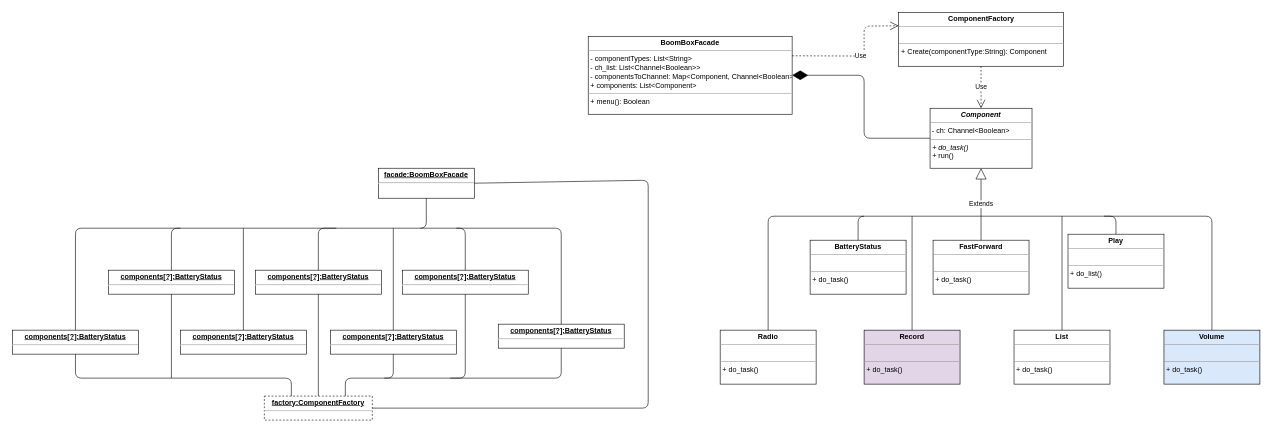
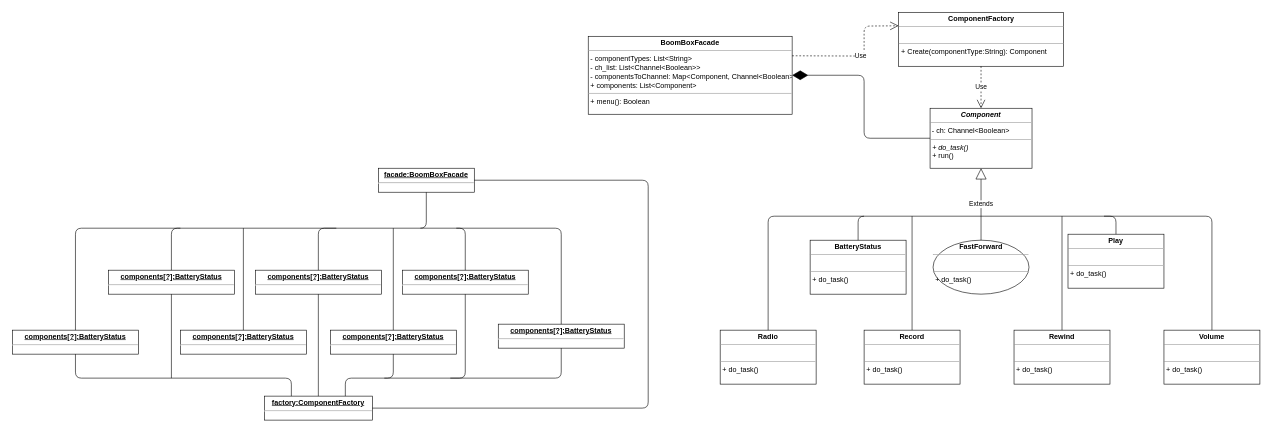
- <mxCell id="22" value="&lt;p style=&quot;margin: 0px ; margin-top: 4px ; text-align: center ; text-decoration: underline&quot;&gt;&lt;b&gt;facade:BoomBoxFacade&lt;/b&gt;&lt;/p&gt;&lt;hr&gt;" style="verticalAlign=top;align=left;overflow=fill;fontSize=12;fontFamily=Helvetica;html=1;" vertex="1" parent="1"><mxGeometry x="630" y="280" width="160" height="50" as="geometry" /></mxCell>
+ <mxCell id="22" value="&lt;p style=&quot;margin: 0px ; margin-top: 4px ; text-align: center ; text-decoration: underline&quot;&gt;&lt;b&gt;facade:BoomBoxFacade&lt;/b&gt;&lt;/p&gt;&lt;hr&gt;" style="verticalAlign=top;align=left;overflow=fill;fontSize=12;fontFamily=Helvetica;html=1;" vertex="1" parent="1"><mxGeometry x="630" y="280" width="160" height="40" as="geometry" /></mxCell>
- <mxCell id="5" value="&lt;p style=&quot;margin: 0px ; margin-top: 4px ; text-align: center&quot;&gt;&lt;b&gt;Play&lt;/b&gt;&lt;/p&gt;&lt;hr size=&quot;1&quot;&gt;&lt;p style=&quot;margin: 0px ; margin-left: 4px&quot;&gt;&lt;br&gt;&lt;/p&gt;&lt;hr size=&quot;1&quot;&gt;&lt;p style=&quot;margin: 0px ; margin-left: 4px&quot;&gt;+ do_list()&lt;/p&gt;" style="verticalAlign=top;align=left;overflow=fill;fontSize=12;fontFamily=Helvetica;html=1;" vertex="1" parent="1"><mxGeometry x="1780" y="390" width="160" height="90" as="geometry" /></mxCell>
+ <mxCell id="5" value="&lt;p style=&quot;margin: 0px ; margin-top: 4px ; text-align: center&quot;&gt;&lt;b&gt;Play&lt;/b&gt;&lt;/p&gt;&lt;hr size=&quot;1&quot;&gt;&lt;p style=&quot;margin: 0px ; margin-left: 4px&quot;&gt;&lt;br&gt;&lt;/p&gt;&lt;hr size=&quot;1&quot;&gt;&lt;p style=&quot;margin: 0px ; margin-left: 4px&quot;&gt;+ do_task()&lt;/p&gt;" style="verticalAlign=top;align=left;overflow=fill;fontSize=12;fontFamily=Helvetica;html=1;" vertex="1" parent="1"><mxGeometry x="1780" y="390" width="160" height="90" as="geometry" /></mxCell>
- <mxCell id="3" value="&lt;p style=&quot;margin: 0px ; margin-top: 4px ; text-align: center&quot;&gt;&lt;b&gt;FastForward&lt;/b&gt;&lt;/p&gt;&lt;hr size=&quot;1&quot;&gt;&lt;p style=&quot;margin: 0px ; margin-left: 4px&quot;&gt;&lt;br&gt;&lt;/p&gt;&lt;hr size=&quot;1&quot;&gt;&lt;p style=&quot;margin: 0px ; margin-left: 4px&quot;&gt;+ do_task()&lt;/p&gt;" style="verticalAlign=top;align=left;overflow=fill;fontSize=12;fontFamily=Helvetica;html=1;" vertex="1" parent="1"><mxGeometry x="1555" y="400" width="160" height="90" as="geometry" /></mxCell>
+ <mxCell id="3" value="&lt;p style=&quot;margin: 0px ; margin-top: 4px ; text-align: center&quot;&gt;&lt;b&gt;FastForward&lt;/b&gt;&lt;/p&gt;&lt;hr size=&quot;1&quot;&gt;&lt;p style=&quot;margin: 0px ; margin-left: 4px&quot;&gt;&lt;br&gt;&lt;/p&gt;&lt;hr size=&quot;1&quot;&gt;&lt;p style=&quot;margin: 0px ; margin-left: 4px&quot;&gt;+ do_task()&lt;/p&gt;" style="ellipse;verticalAlign=top;align=left;overflow=fill;fontSize=12;fontFamily=Helvetica;html=1;" vertex="1" parent="1"><mxGeometry x="1555" y="400" width="160" height="90" as="geometry" /></mxCell>
- <mxCell id="8" value="&lt;p style=&quot;margin: 0px ; margin-top: 4px ; text-align: center&quot;&gt;&lt;b&gt;List&lt;/b&gt;&lt;br&gt;&lt;/p&gt;&lt;hr size=&quot;1&quot;&gt;&lt;p style=&quot;margin: 0px ; margin-left: 4px&quot;&gt;&lt;br&gt;&lt;/p&gt;&lt;hr size=&quot;1&quot;&gt;&lt;p style=&quot;margin: 0px ; margin-left: 4px&quot;&gt;+ do_task()&lt;/p&gt;" style="verticalAlign=top;align=left;overflow=fill;fontSize=12;fontFamily=Helvetica;html=1;" vertex="1" parent="1"><mxGeometry x="1690" y="550" width="160" height="90" as="geometry" /></mxCell>
+ <mxCell id="8" value="&lt;p style=&quot;margin: 0px ; margin-top: 4px ; text-align: center&quot;&gt;&lt;b&gt;Rewind&lt;/b&gt;&lt;br&gt;&lt;/p&gt;&lt;hr size=&quot;1&quot;&gt;&lt;p style=&quot;margin: 0px ; margin-left: 4px&quot;&gt;&lt;br&gt;&lt;/p&gt;&lt;hr size=&quot;1&quot;&gt;&lt;p style=&quot;margin: 0px ; margin-left: 4px&quot;&gt;+ do_task()&lt;/p&gt;" style="verticalAlign=top;align=left;overflow=fill;fontSize=12;fontFamily=Helvetica;html=1;" vertex="1" parent="1"><mxGeometry x="1690" y="550" width="160" height="90" as="geometry" /></mxCell>
- <mxCell id="7" value="&lt;p style=&quot;margin: 0px ; margin-top: 4px ; text-align: center&quot;&gt;&lt;b&gt;Record&lt;/b&gt;&lt;/p&gt;&lt;hr size=&quot;1&quot;&gt;&lt;p style=&quot;margin: 0px ; margin-left: 4px&quot;&gt;&lt;br&gt;&lt;/p&gt;&lt;hr size=&quot;1&quot;&gt;&lt;p style=&quot;margin: 0px ; margin-left: 4px&quot;&gt;+ do_task()&lt;/p&gt;" style="verticalAlign=top;align=left;overflow=fill;fontSize=12;fontFamily=Helvetica;html=1;fillColor=#e1d5e7;" vertex="1" parent="1"><mxGeometry x="1440" y="550" width="160" height="90" as="geometry" /></mxCell>
+ <mxCell id="7" value="&lt;p style=&quot;margin: 0px ; margin-top: 4px ; text-align: center&quot;&gt;&lt;b&gt;Record&lt;/b&gt;&lt;/p&gt;&lt;hr size=&quot;1&quot;&gt;&lt;p style=&quot;margin: 0px ; margin-left: 4px&quot;&gt;&lt;br&gt;&lt;/p&gt;&lt;hr size=&quot;1&quot;&gt;&lt;p style=&quot;margin: 0px ; margin-left: 4px&quot;&gt;+ do_task()&lt;/p&gt;" style="verticalAlign=top;align=left;overflow=fill;fontSize=12;fontFamily=Helvetica;html=1;" vertex="1" parent="1"><mxGeometry x="1440" y="550" width="160" height="90" as="geometry" /></mxCell>
- <mxCell id="9" value="&lt;p style=&quot;margin: 0px ; margin-top: 4px ; text-align: center&quot;&gt;&lt;b&gt;Volume&lt;/b&gt;&lt;br&gt;&lt;/p&gt;&lt;hr size=&quot;1&quot;&gt;&lt;p style=&quot;margin: 0px ; margin-left: 4px&quot;&gt;&lt;br&gt;&lt;/p&gt;&lt;hr size=&quot;1&quot;&gt;&lt;p style=&quot;margin: 0px ; margin-left: 4px&quot;&gt;+ do_task()&lt;/p&gt;" style="verticalAlign=top;align=left;overflow=fill;fontSize=12;fontFamily=Helvetica;html=1;fillColor=#dae8fc;" vertex="1" parent="1"><mxGeometry x="1940" y="550" width="160" height="90" as="geometry" /></mxCell>
+ <mxCell id="9" value="&lt;p style=&quot;margin: 0px ; margin-top: 4px ; text-align: center&quot;&gt;&lt;b&gt;Volume&lt;/b&gt;&lt;br&gt;&lt;/p&gt;&lt;hr size=&quot;1&quot;&gt;&lt;p style=&quot;margin: 0px ; margin-left: 4px&quot;&gt;&lt;br&gt;&lt;/p&gt;&lt;hr size=&quot;1&quot;&gt;&lt;p style=&quot;margin: 0px ; margin-left: 4px&quot;&gt;+ do_task()&lt;/p&gt;" style="verticalAlign=top;align=left;overflow=fill;fontSize=12;fontFamily=Helvetica;html=1;" vertex="1" parent="1"><mxGeometry x="1940" y="550" width="160" height="90" as="geometry" /></mxCell>
- <mxCell id="23" value="&lt;p style=&quot;margin: 0px ; margin-top: 4px ; text-align: center ; text-decoration: underline&quot;&gt;&lt;b&gt;factory:ComponentFactory&lt;/b&gt;&lt;/p&gt;&lt;hr&gt;" style="verticalAlign=top;align=left;overflow=fill;fontSize=12;fontFamily=Helvetica;html=1;dashed=1;" vertex="1" parent="1"><mxGeometry x="440" y="660" width="180" height="40" as="geometry" /></mxCell>
+ <mxCell id="23" value="&lt;p style=&quot;margin: 0px ; margin-top: 4px ; text-align: center ; text-decoration: underline&quot;&gt;&lt;b&gt;factory:ComponentFactory&lt;/b&gt;&lt;/p&gt;&lt;hr&gt;" style="verticalAlign=top;align=left;overflow=fill;fontSize=12;fontFamily=Helvetica;html=1;" vertex="1" parent="1"><mxGeometry x="440" y="660" width="180" height="40" as="geometry" /></mxCell>
